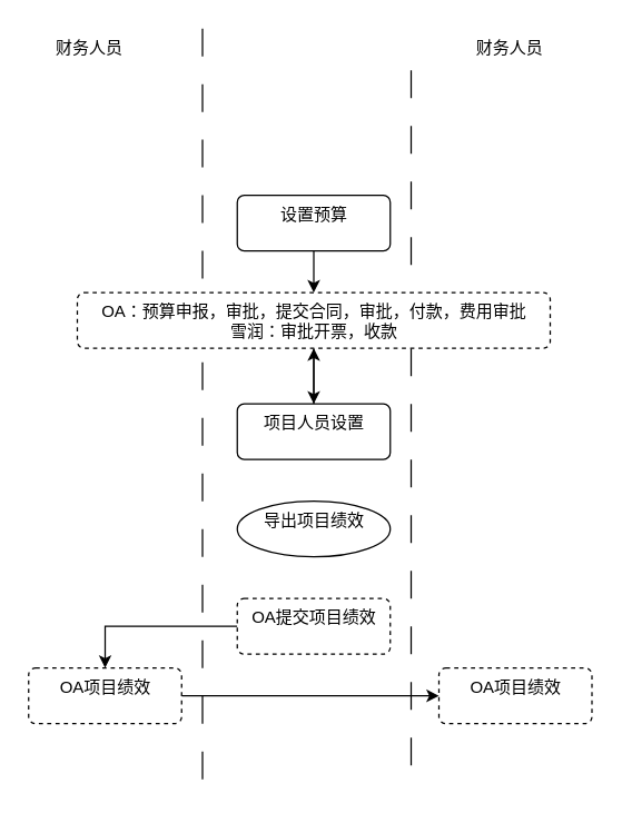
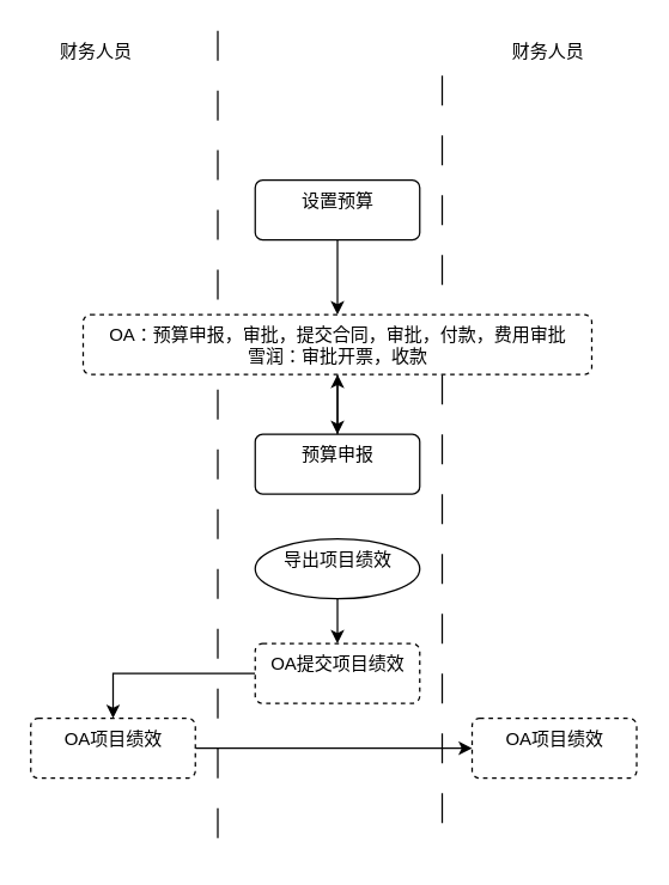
- <mxCell id="7" value="设置预算" style="html=1;align=center;verticalAlign=top;rounded=1;absoluteArcSize=1;arcSize=10;dashed=0;" parent="1" vertex="1"><mxGeometry x="170" y="140" width="110" height="40" as="geometry" /></mxCell>
+ <mxCell id="7" value="设置预算" style="html=1;align=center;verticalAlign=top;rounded=1;absoluteArcSize=1;arcSize=10;dashed=0;" parent="1" vertex="1"><mxGeometry x="170" y="120" width="110" height="40" as="geometry" /></mxCell>
- <mxCell id="9" value="项目人员设置" style="html=1;align=center;verticalAlign=top;rounded=1;absoluteArcSize=1;arcSize=10;dashed=0;" parent="1" vertex="1"><mxGeometry x="170" y="290" width="110" height="40" as="geometry" /></mxCell>
+ <mxCell id="9" value="预算申报" style="html=1;align=center;verticalAlign=top;rounded=1;absoluteArcSize=1;arcSize=10;dashed=0;" parent="1" vertex="1"><mxGeometry x="170" y="290" width="110" height="40" as="geometry" /></mxCell>
+ <mxCell id="10" value="" style="edgeStyle=orthogonalEdgeStyle;rounded=0;orthogonalLoop=1;jettySize=auto;html=1;" parent="1" source="11" target="16" edge="1"><mxGeometry relative="1" as="geometry" /></mxCell>
